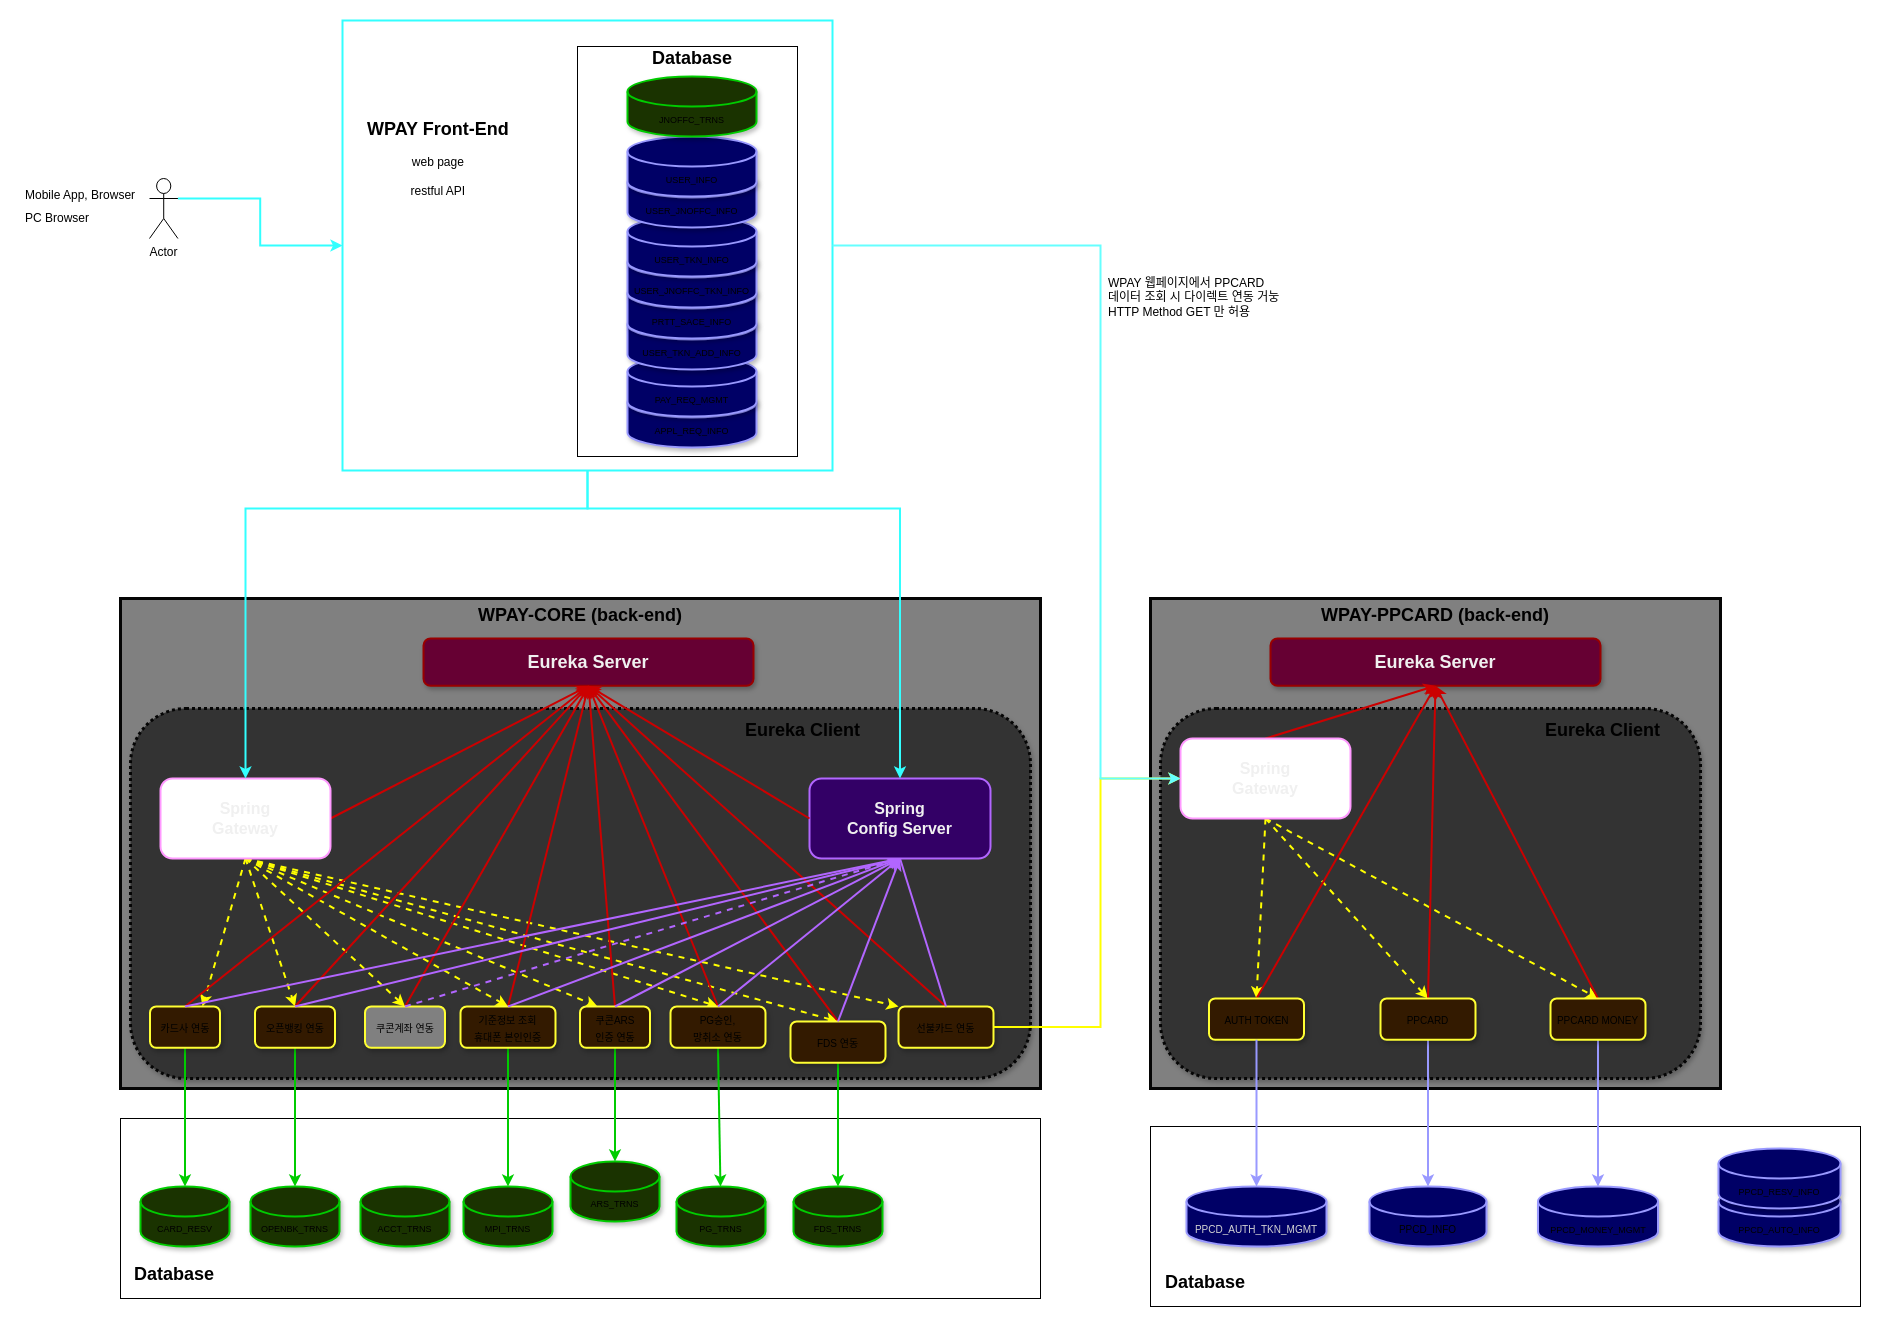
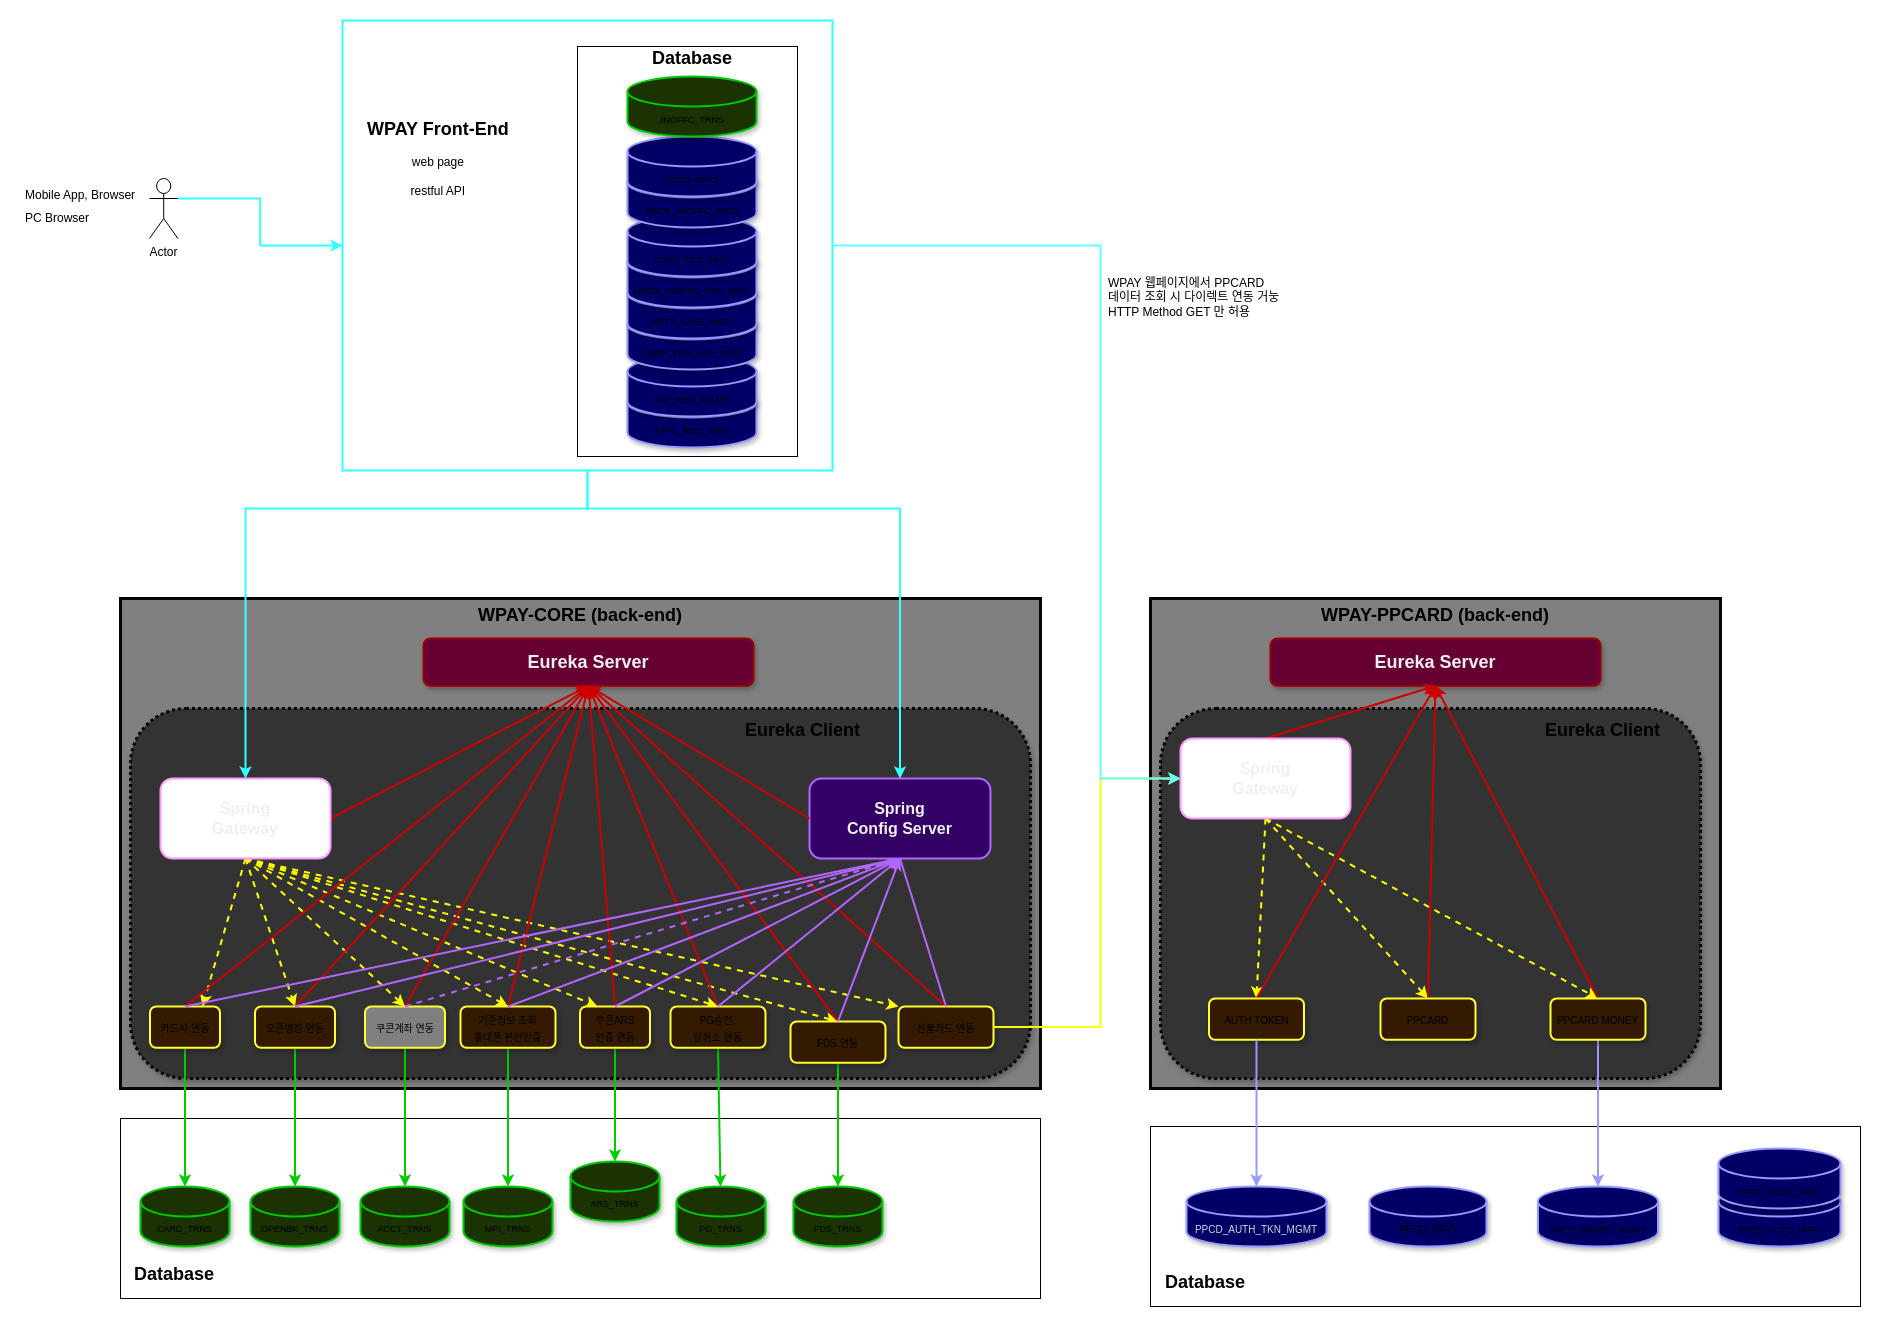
- <mxCell id="95" style="edgeStyle=none;rounded=0;orthogonalLoop=1;jettySize=auto;html=1;exitX=0.5;exitY=1;exitDx=0;exitDy=0;entryX=0.5;entryY=0;entryDx=0;entryDy=0;entryPerimeter=0;strokeColor=#9999FF;strokeWidth=2;fontFamily=Helvetica;fontSize=10;" edge="1" parent="1" source="96" target="103"><mxGeometry relative="1" as="geometry" /></mxCell>
+ <mxCell id="19" style="rounded=0;orthogonalLoop=1;jettySize=auto;html=1;exitX=0.5;exitY=1;exitDx=0;exitDy=0;fontSize=9;entryX=0.5;entryY=0;entryDx=0;entryDy=0;entryPerimeter=0;strokeColor=#00CC00;strokeWidth=2;" edge="1" parent="1" source="39" target="13"><mxGeometry relative="1" as="geometry" /></mxCell>
- <mxCell id="12" value="&lt;font style=&quot;font-size: 9px;&quot;&gt;CARD_RESV&lt;/font&gt;" style="shape=cylinder3;whiteSpace=wrap;html=1;boundedLbl=1;backgroundOutline=1;size=15;strokeWidth=2;fontSize=10;strokeColor=#00CC00;fillColor=#1A3300;shadow=1;" vertex="1" parent="1"><mxGeometry y="1185.998" width="89" height="60.0" as="geometry" x="140" /></mxCell>
+ <mxCell id="12" value="&lt;font style=&quot;font-size: 9px;&quot;&gt;CARD_TRNS&lt;/font&gt;" style="shape=cylinder3;whiteSpace=wrap;html=1;boundedLbl=1;backgroundOutline=1;size=15;strokeWidth=2;fontSize=10;strokeColor=#00CC00;fillColor=#1A3300;shadow=1;" vertex="1" parent="1"><mxGeometry y="1185.998" width="89" height="60.0" as="geometry" x="140" /></mxCell>
